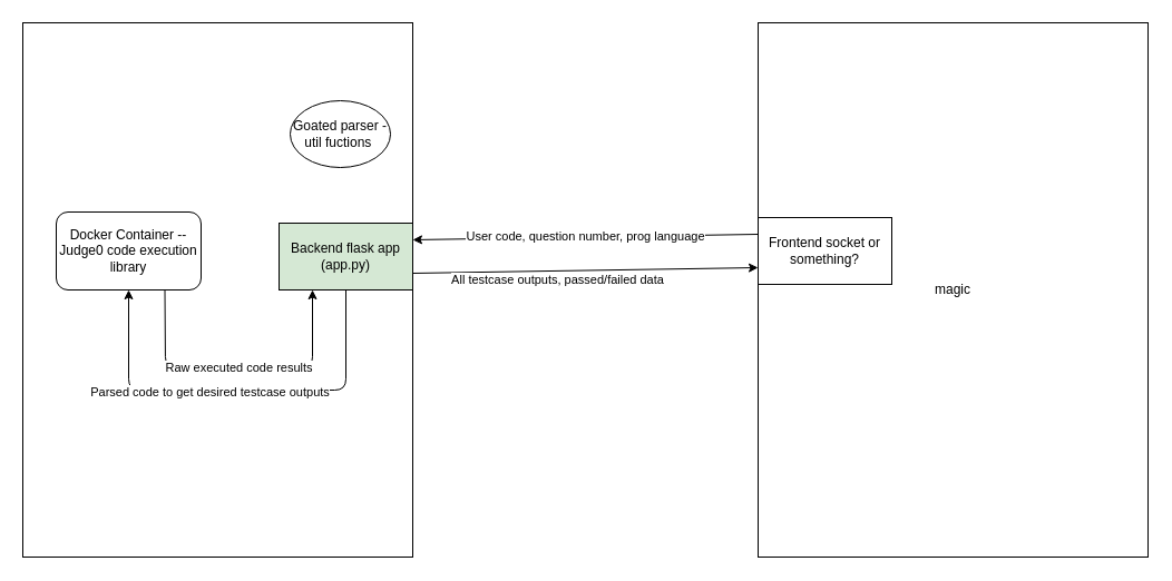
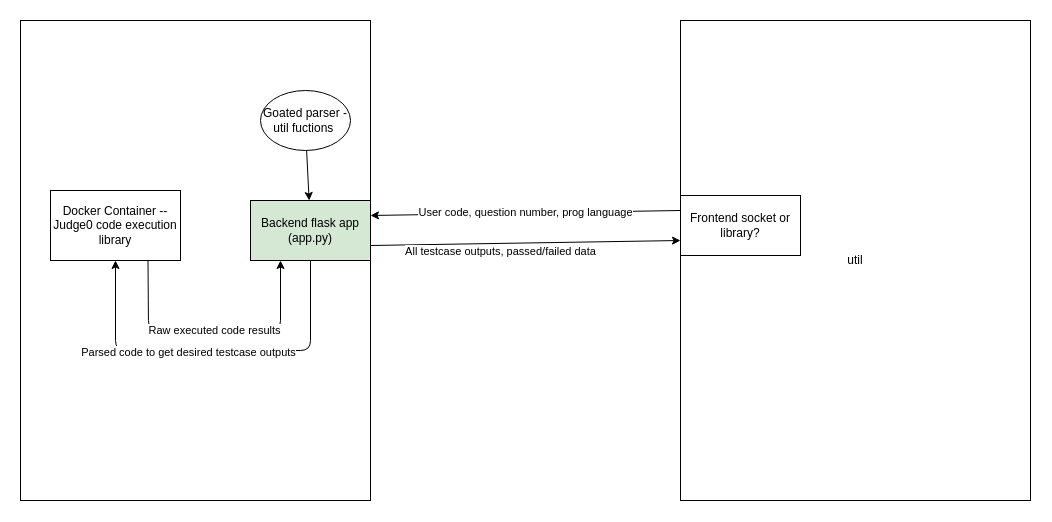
+ <mxCell id="10" style="edgeStyle=none;html=1;" edge="1" parent="1" source="11" target="9"><mxGeometry relative="1" as="geometry" /></mxCell>
- <mxCell id="4" value="Docker Container -- Judge0 code execution library" style="whiteSpace=wrap;html=1;rounded=1;" vertex="1" parent="1"><mxGeometry x="50" y="190" width="130" height="70" as="geometry" /></mxCell>
+ <mxCell id="4" value="Docker Container -- Judge0 code execution library" style="rounded=0;whiteSpace=wrap;html=1;" vertex="1" parent="1"><mxGeometry x="50" y="190" width="130" height="70" as="geometry" /></mxCell>
- <mxCell id="14" value="Frontend socket or something?" style="rounded=0;whiteSpace=wrap;html=1;" vertex="1" parent="1"><mxGeometry x="680" y="195" width="120" height="60" as="geometry" /></mxCell>
+ <mxCell id="14" value="Frontend socket or library?" style="rounded=0;whiteSpace=wrap;html=1;" vertex="1" parent="1"><mxGeometry x="680" y="195" width="120" height="60" as="geometry" /></mxCell>
- <mxCell id="12" value="magic" style="rounded=0;whiteSpace=wrap;html=1;" vertex="1" parent="1"><mxGeometry x="680" width="350" height="480" as="geometry" y="20" /></mxCell>
+ <mxCell id="12" value="util" style="rounded=0;whiteSpace=wrap;html=1;" vertex="1" parent="1"><mxGeometry x="680" width="350" height="480" as="geometry" y="20" /></mxCell>
